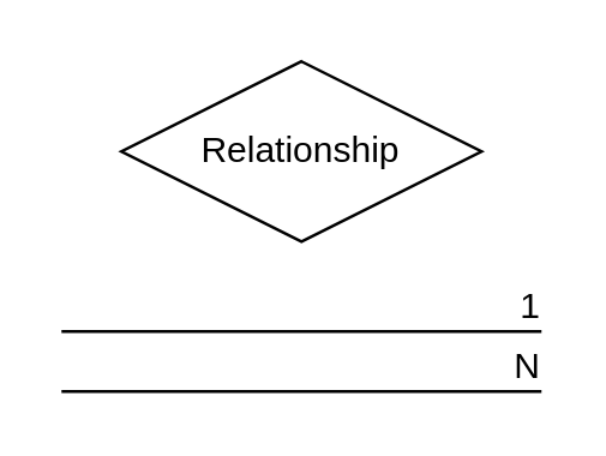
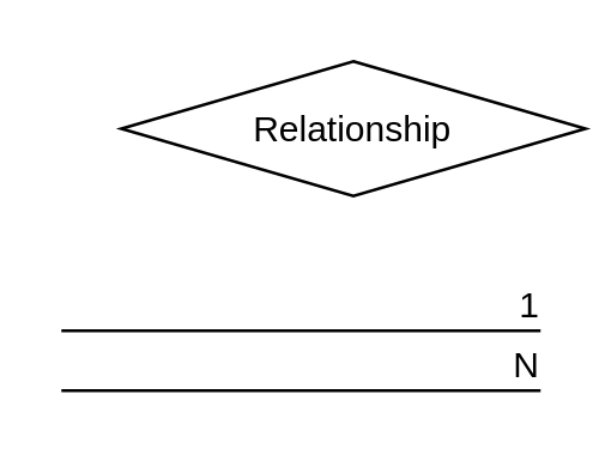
- <mxCell id="2" value="Relationship" style="shape=rhombus;perimeter=rhombusPerimeter;whiteSpace=wrap;html=1;align=center;" vertex="1" parent="1"><mxGeometry x="40" y="20" width="120" height="60" as="geometry" /></mxCell>
+ <mxCell id="2" value="Relationship" style="shape=rhombus;perimeter=rhombusPerimeter;whiteSpace=wrap;html=1;align=center;" vertex="1" parent="1"><mxGeometry x="40" y="20" width="155" height="45" as="geometry" /></mxCell>
